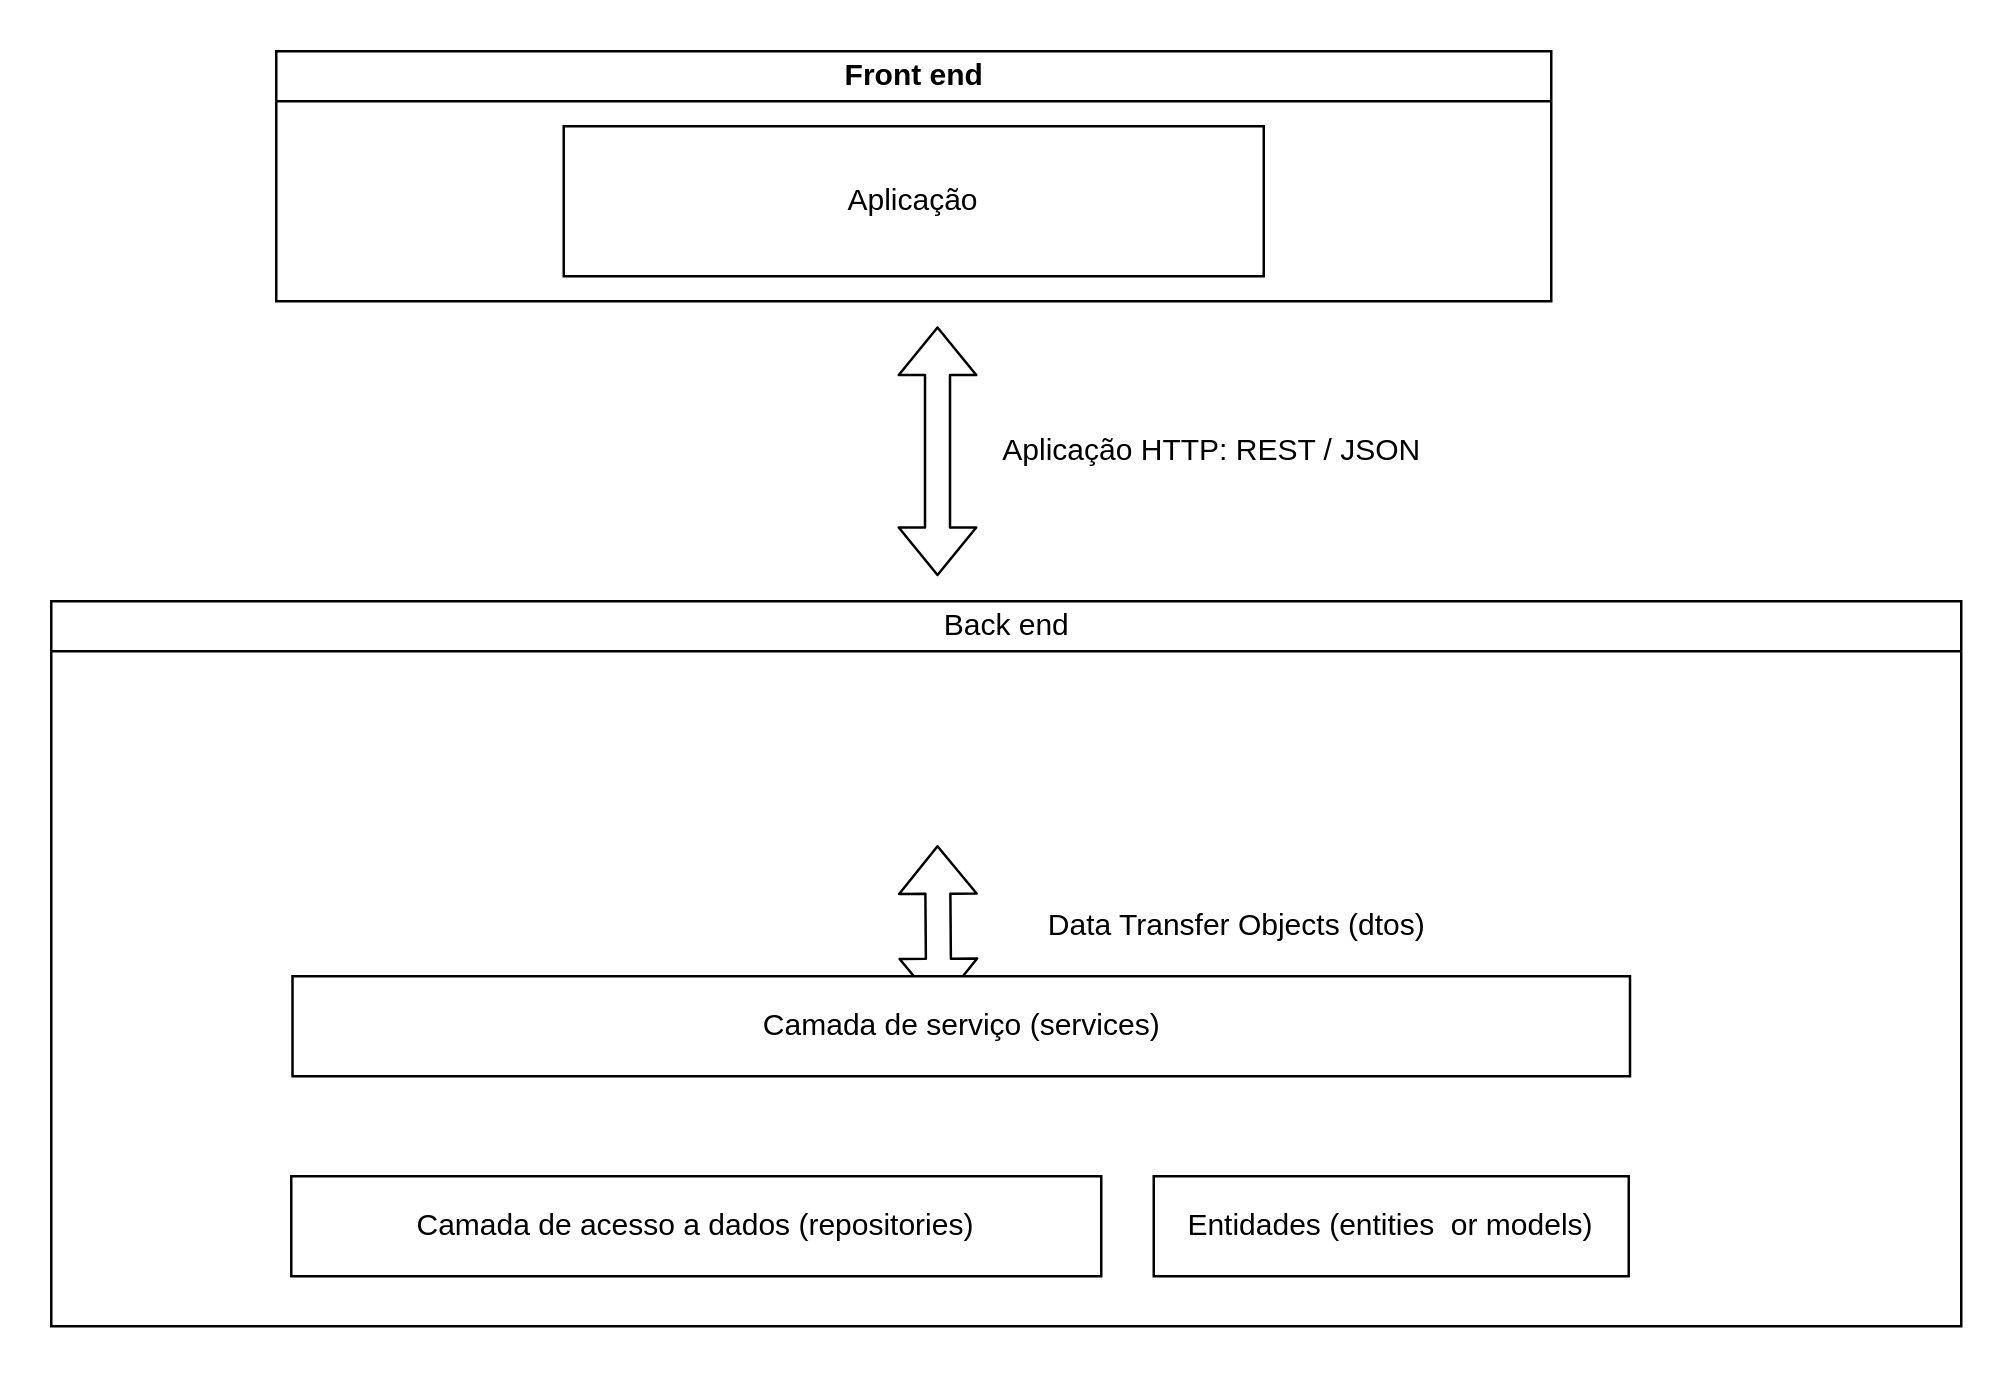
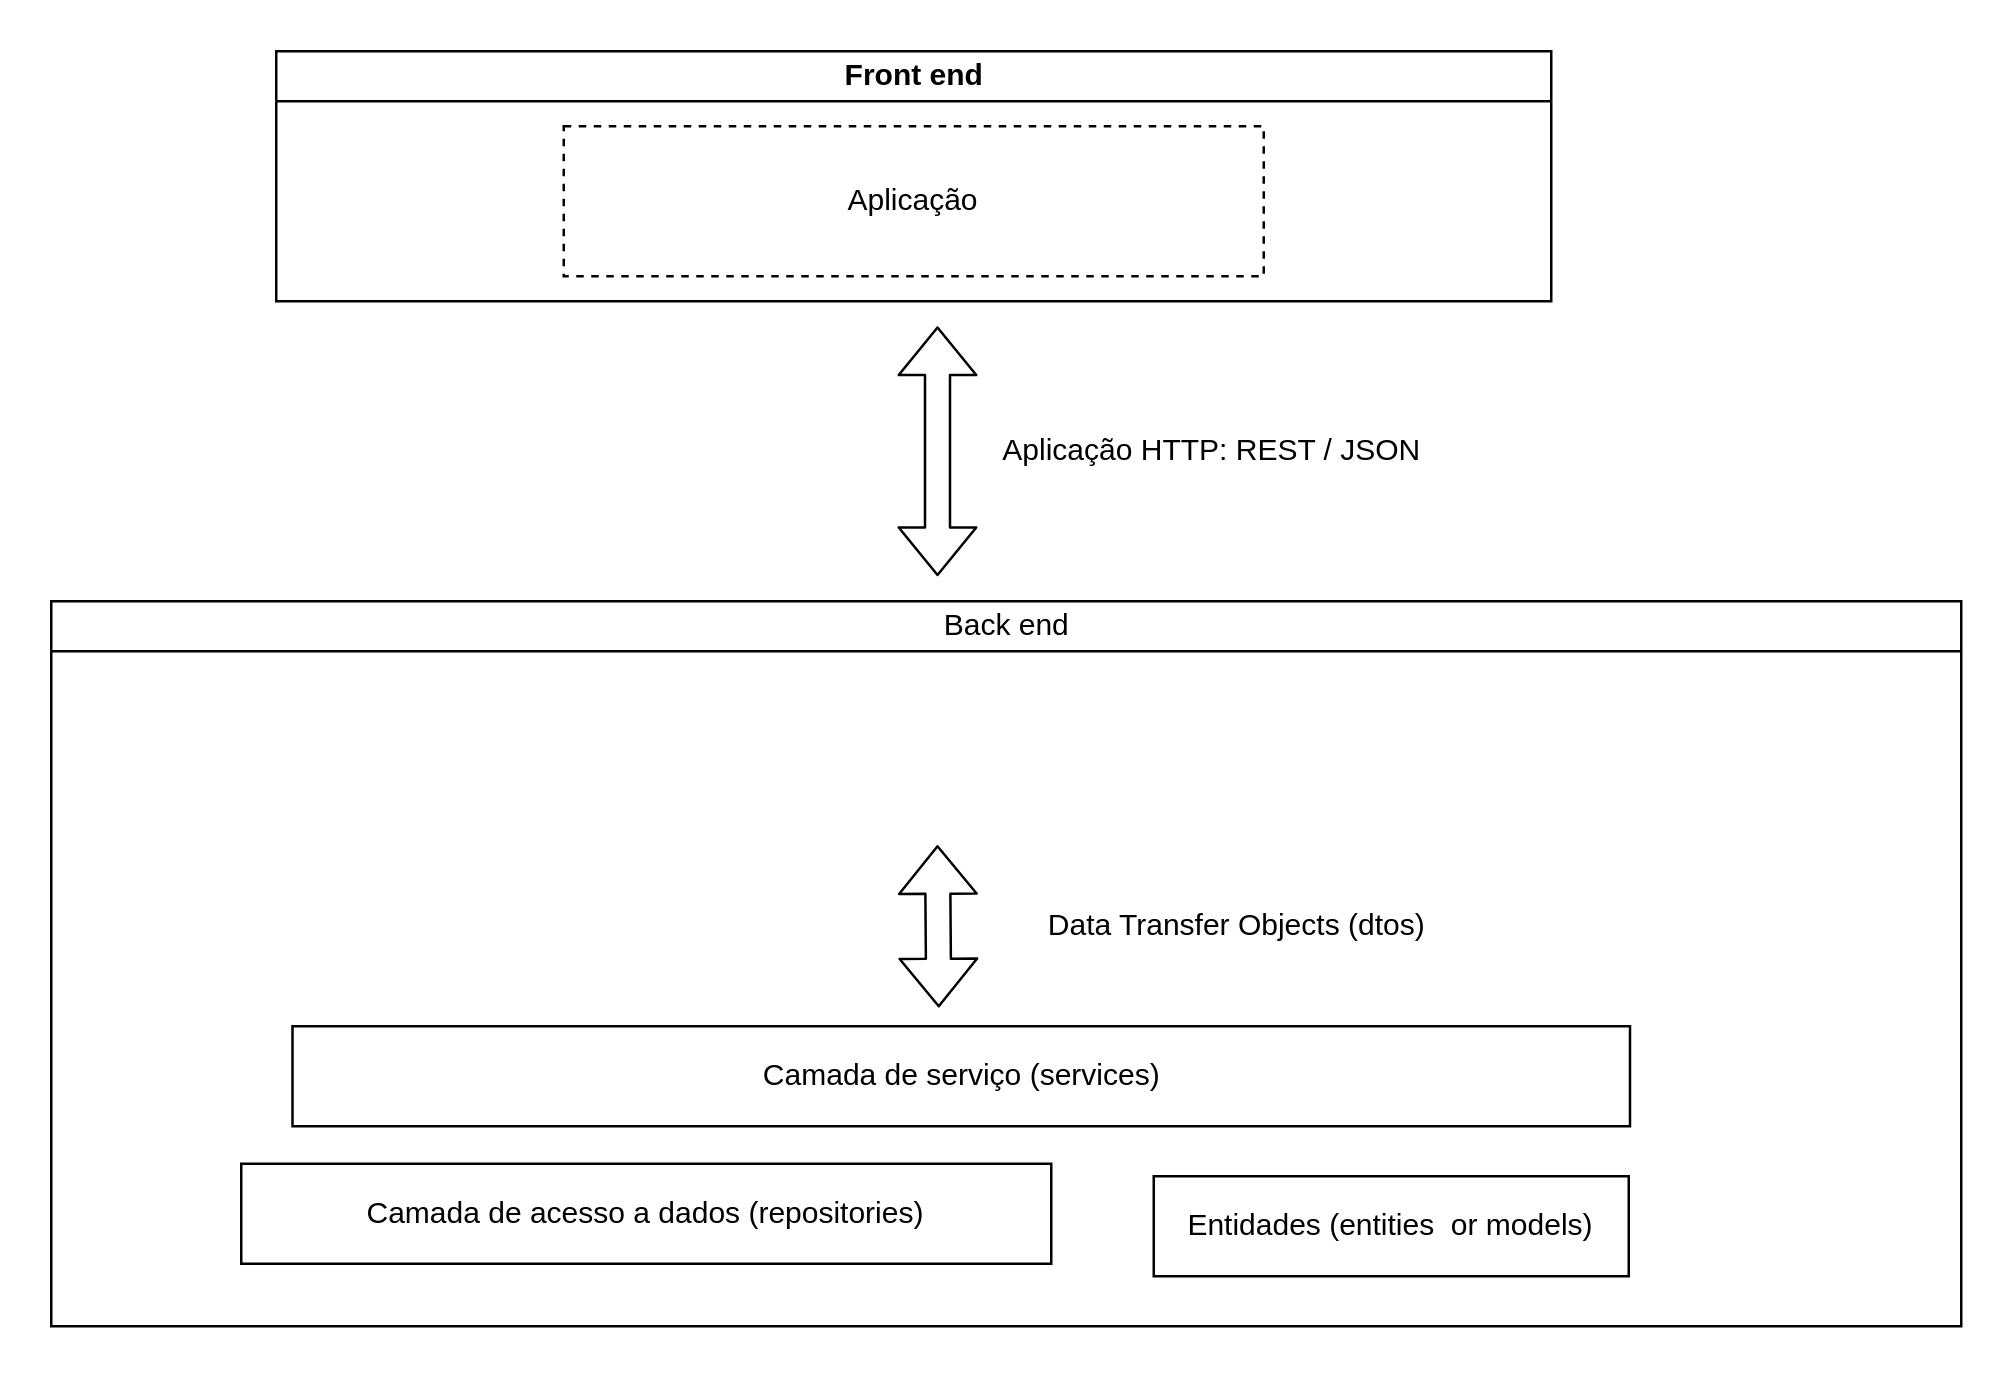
- <mxCell id="9" value="Aplicação" style="whiteSpace=wrap;html=1;" parent="8" vertex="1"><mxGeometry x="115" y="30" width="280" height="60" as="geometry" /></mxCell>
+ <mxCell id="9" value="Aplicação" style="whiteSpace=wrap;html=1;dashed=1;" parent="8" vertex="1"><mxGeometry x="115" y="30" width="280" height="60" as="geometry" /></mxCell>
- <mxCell id="5" value="Camada de serviço (services)" style="whiteSpace=wrap;html=1;" parent="2" vertex="1"><mxGeometry x="96.5" y="150" width="535" height="40" as="geometry" /></mxCell>
+ <mxCell id="5" value="Camada de serviço (services)" style="whiteSpace=wrap;html=1;" parent="2" vertex="1"><mxGeometry x="96.5" y="170" width="535" height="40" as="geometry" /></mxCell>
- <mxCell id="6" value="Camada de acesso a dados (repositories)" style="whiteSpace=wrap;html=1;" parent="2" vertex="1"><mxGeometry x="96" y="230" width="324" height="40" as="geometry" /></mxCell>
+ <mxCell id="6" value="Camada de acesso a dados (repositories)" style="whiteSpace=wrap;html=1;" parent="2" vertex="1"><mxGeometry x="76" y="225" width="324" height="40" as="geometry" /></mxCell>
